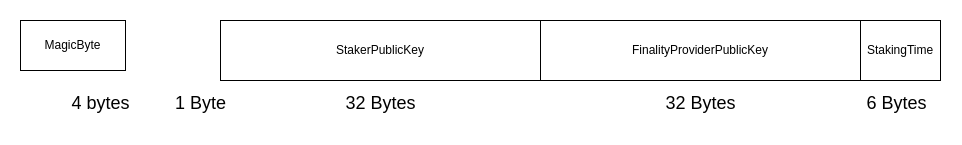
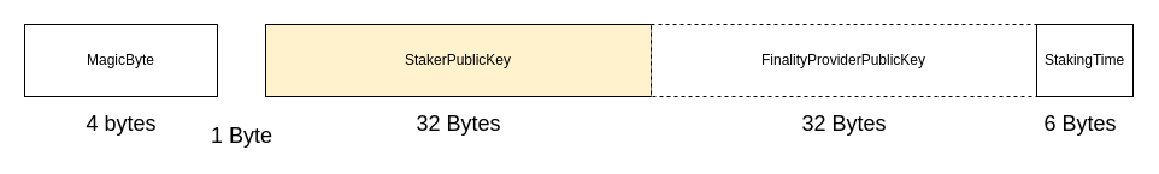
- <mxCell id="2" value="MagicByte" style="rounded=0;whiteSpace=wrap;html=1;" parent="1" vertex="1"><mxGeometry x="20" y="20" width="105" height="50" as="geometry" /></mxCell>
+ <mxCell id="2" value="MagicByte" style="rounded=0;whiteSpace=wrap;html=1;" parent="1" vertex="1"><mxGeometry x="20" y="20" width="160" height="60" as="geometry" /></mxCell>
- <mxCell id="3" value="StakerPublicKey" style="rounded=0;whiteSpace=wrap;html=1;" parent="1" vertex="1"><mxGeometry x="220" y="20" width="320" height="60" as="geometry" /></mxCell>
+ <mxCell id="3" value="StakerPublicKey" style="rounded=0;whiteSpace=wrap;html=1;fillColor=#fff2cc;" parent="1" vertex="1"><mxGeometry x="220" y="20" width="320" height="60" as="geometry" /></mxCell>
- <mxCell id="4" value="FinalityProviderPublicKey" style="rounded=0;whiteSpace=wrap;html=1;" parent="1" vertex="1"><mxGeometry x="540" y="20" width="320" height="60" as="geometry" /></mxCell>
+ <mxCell id="4" value="FinalityProviderPublicKey" style="rounded=0;whiteSpace=wrap;html=1;dashed=1;" parent="1" vertex="1"><mxGeometry x="540" y="20" width="320" height="60" as="geometry" /></mxCell>
- <mxCell id="9" value="&lt;font style=&quot;font-size: 18px;&quot;&gt;1 Byte&lt;/font&gt;" style="text;html=1;align=center;verticalAlign=middle;resizable=0;points=[];autosize=1;strokeColor=none;fillColor=none;" parent="1" vertex="1"><mxGeometry x="165" y="83" width="70" height="40" as="geometry" /></mxCell>
+ <mxCell id="9" value="&lt;font style=&quot;font-size: 18px;&quot;&gt;1 Byte&lt;/font&gt;" style="text;html=1;align=center;verticalAlign=middle;resizable=0;points=[];autosize=1;strokeColor=none;fillColor=none;" parent="1" vertex="1"><mxGeometry x="165" y="93" width="70" height="40" as="geometry" /></mxCell>
